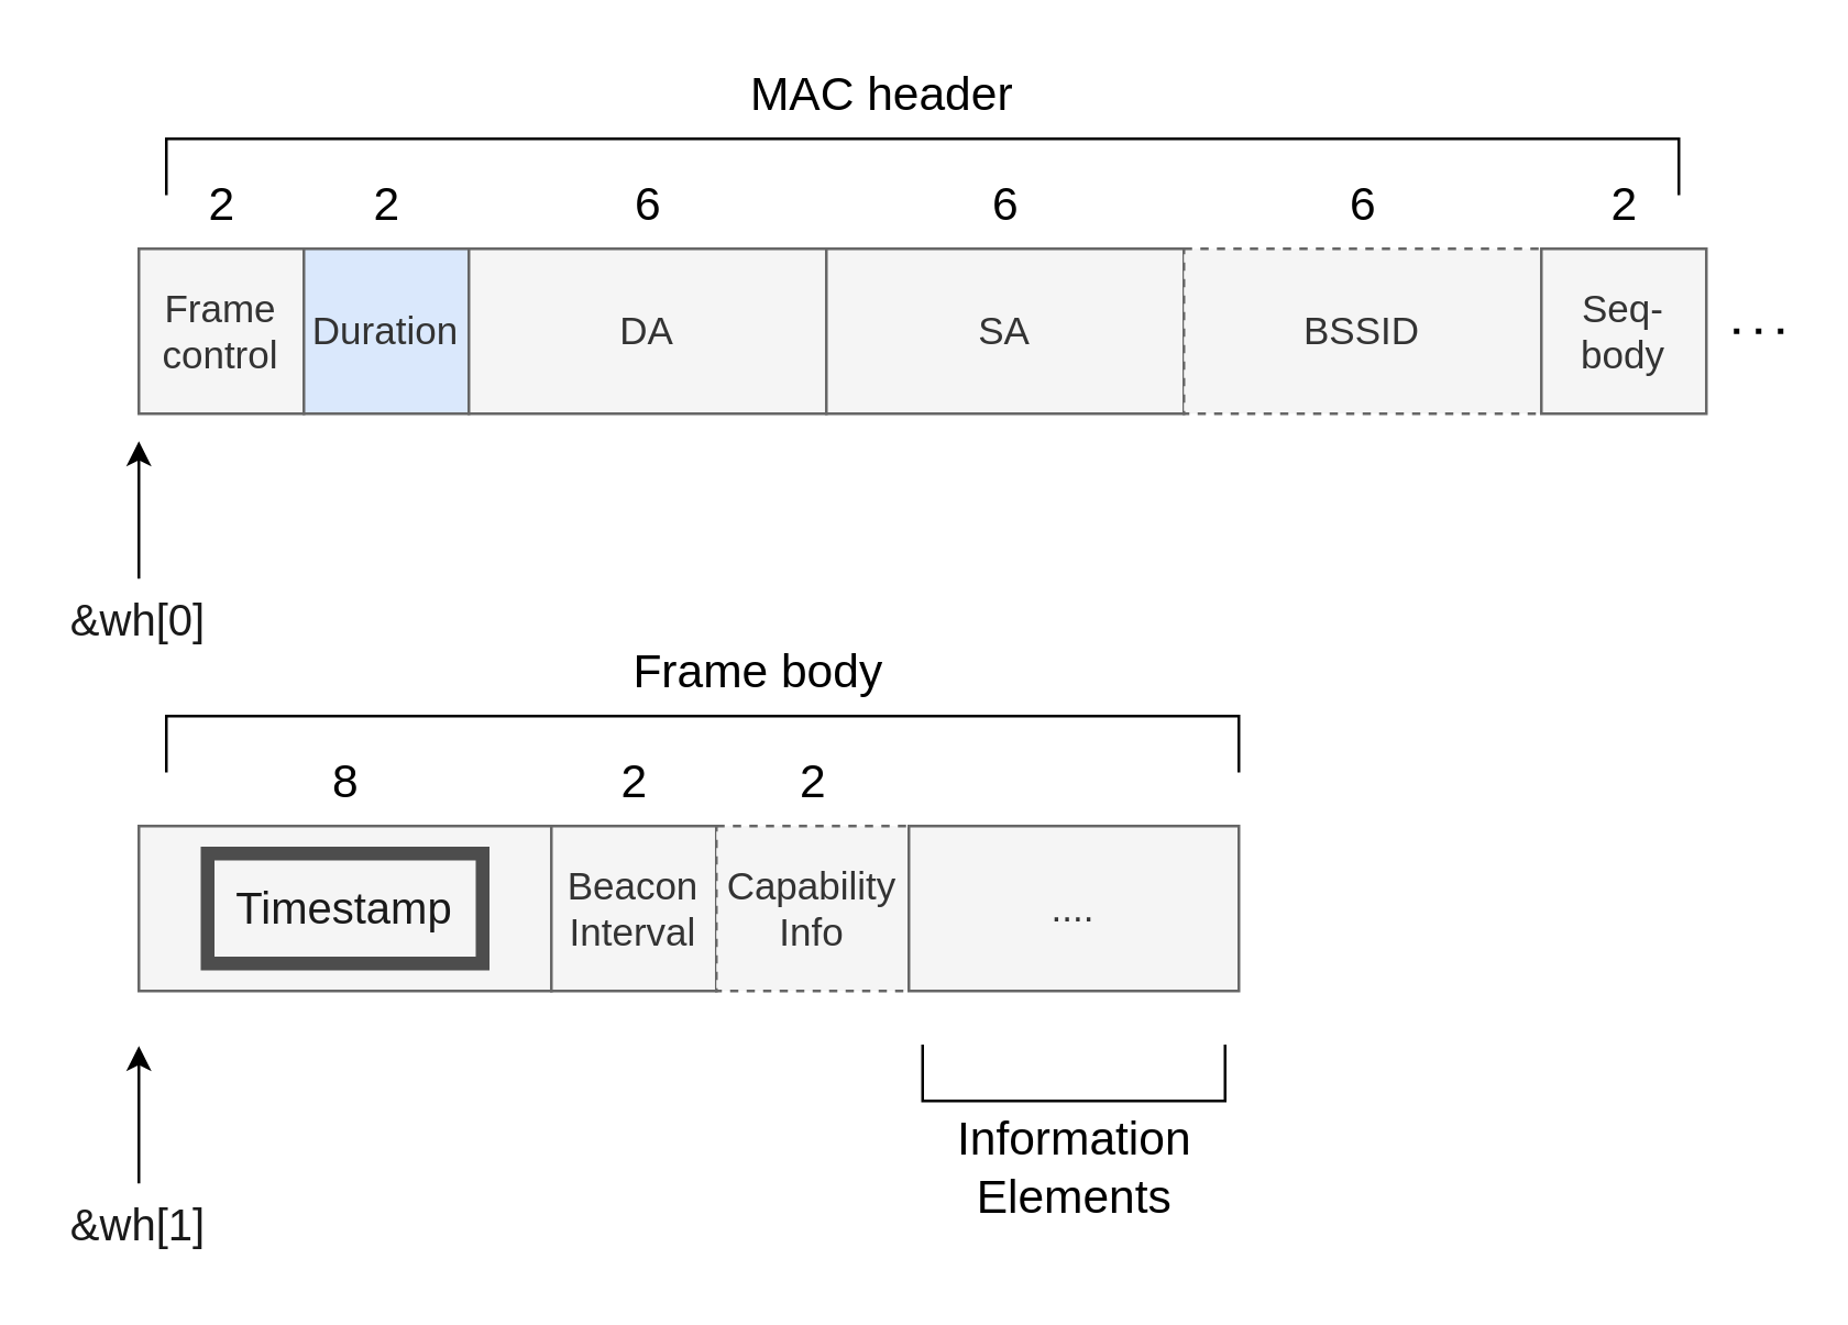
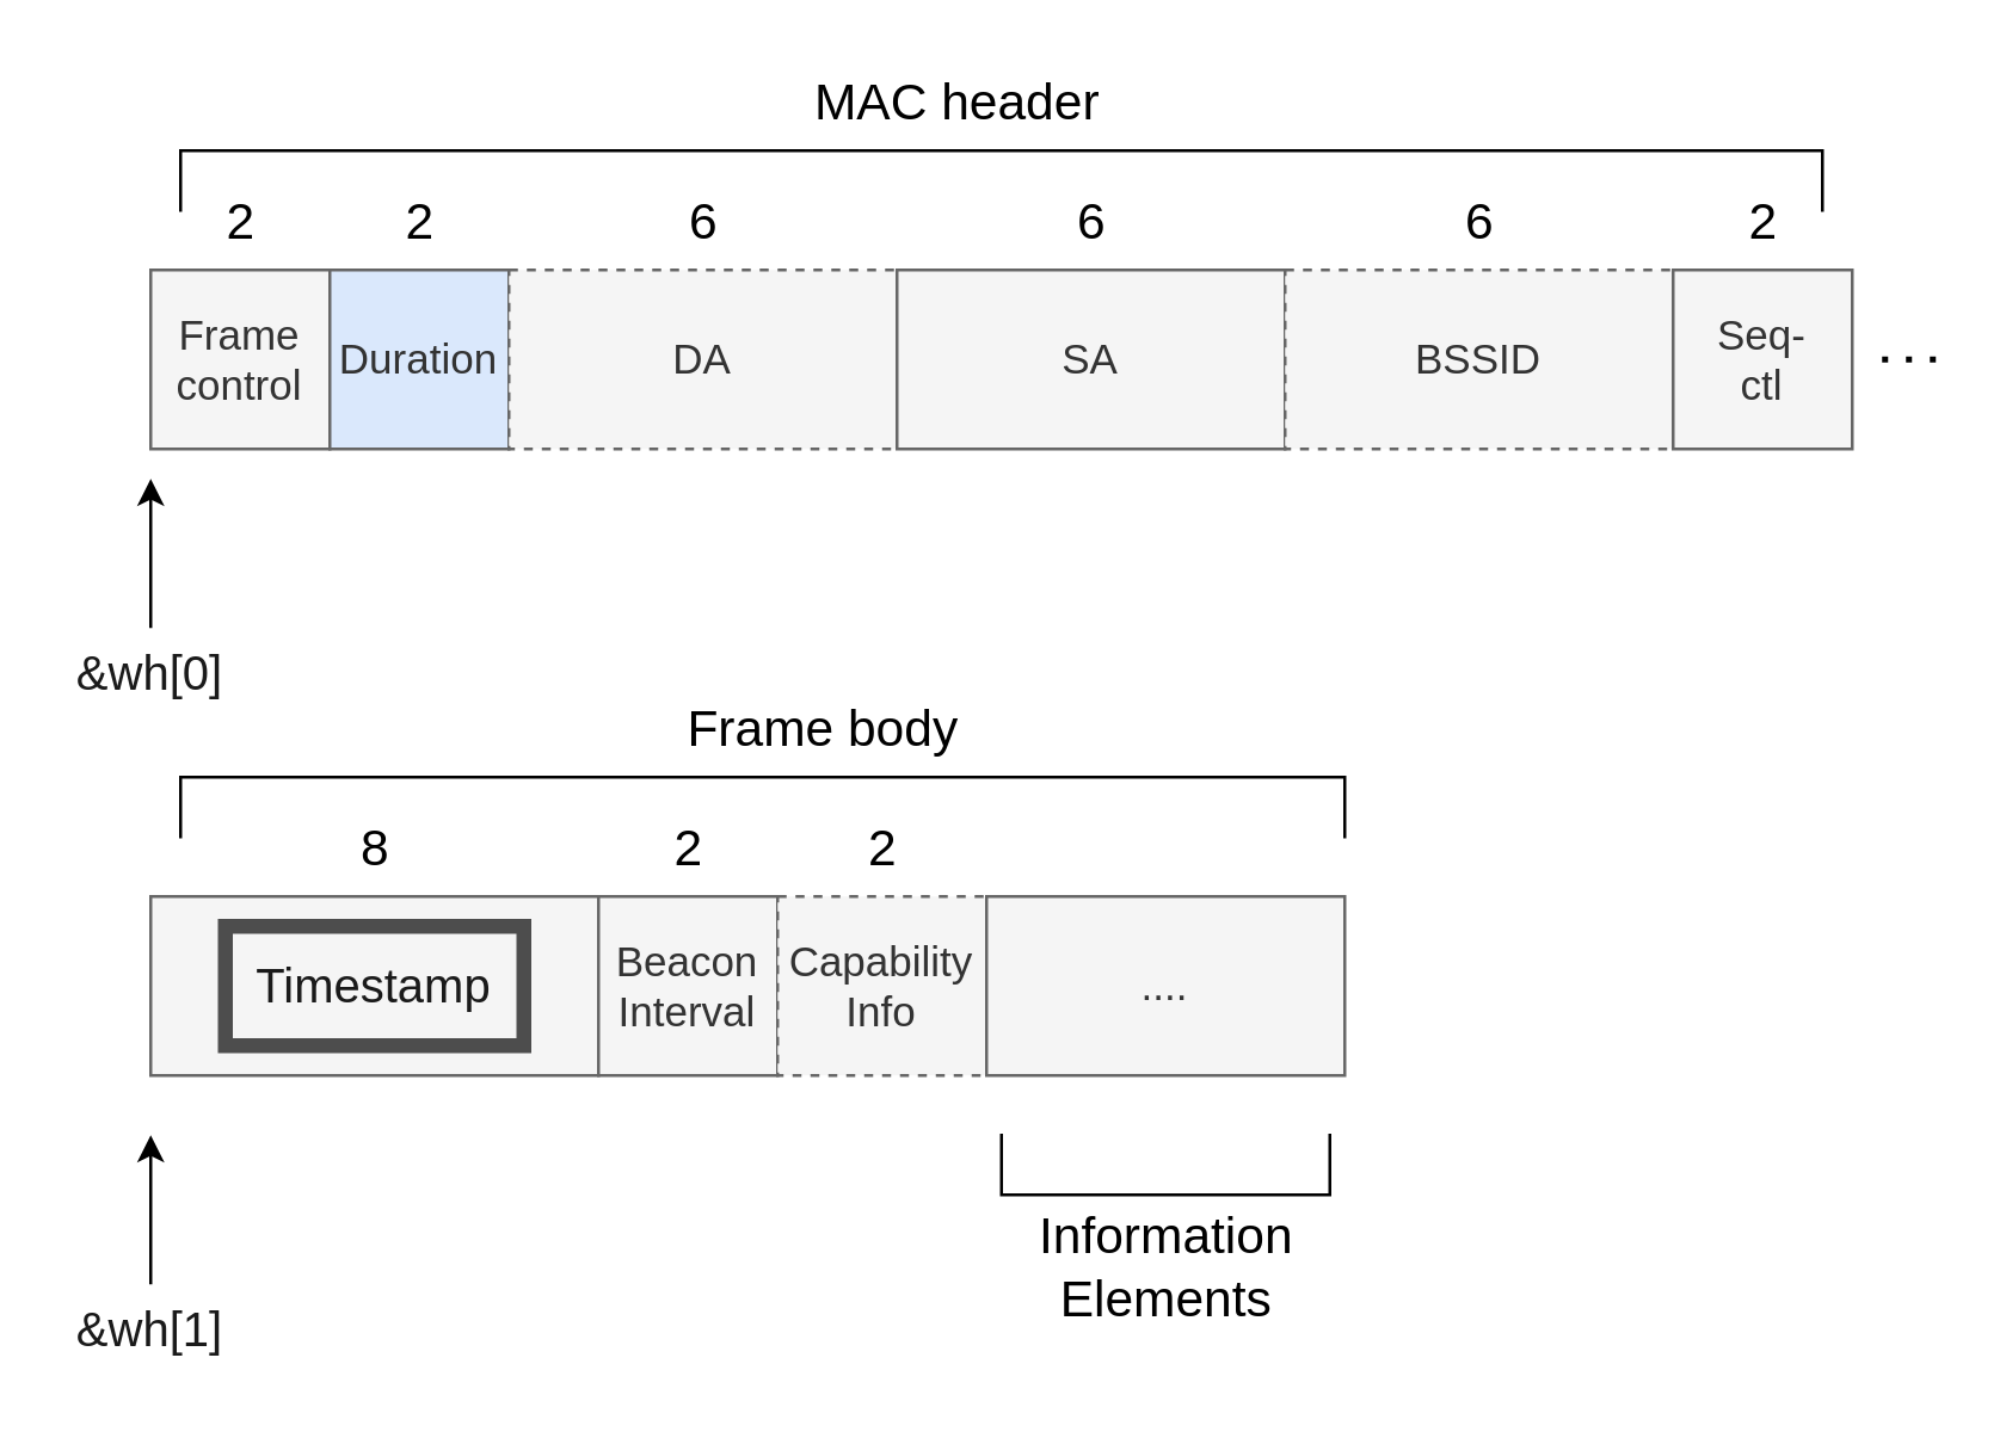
- <mxCell id="4" value="DA" style="rounded=0;whiteSpace=wrap;html=1;fontSize=14;fillColor=#f5f5f5;fontColor=#333333;strokeColor=#666666;" parent="1" vertex="1"><mxGeometry x="170" y="90" width="130" height="60" as="geometry" /></mxCell>
+ <mxCell id="4" value="DA" style="rounded=0;whiteSpace=wrap;html=1;fontSize=14;fillColor=#f5f5f5;fontColor=#333333;strokeColor=#666666;dashed=1;" parent="1" vertex="1"><mxGeometry x="170" y="90" width="130" height="60" as="geometry" /></mxCell>
- <mxCell id="7" value="Seq-&lt;br&gt;body" style="rounded=0;whiteSpace=wrap;html=1;fontSize=14;fillColor=#f5f5f5;fontColor=#333333;strokeColor=#666666;" parent="1" vertex="1"><mxGeometry x="560" y="90" width="60" height="60" as="geometry" /></mxCell>
+ <mxCell id="7" value="Seq-&lt;br&gt;ctl" style="rounded=0;whiteSpace=wrap;html=1;fontSize=14;fillColor=#f5f5f5;fontColor=#333333;strokeColor=#666666;" parent="1" vertex="1"><mxGeometry x="560" y="90" width="60" height="60" as="geometry" /></mxCell>
